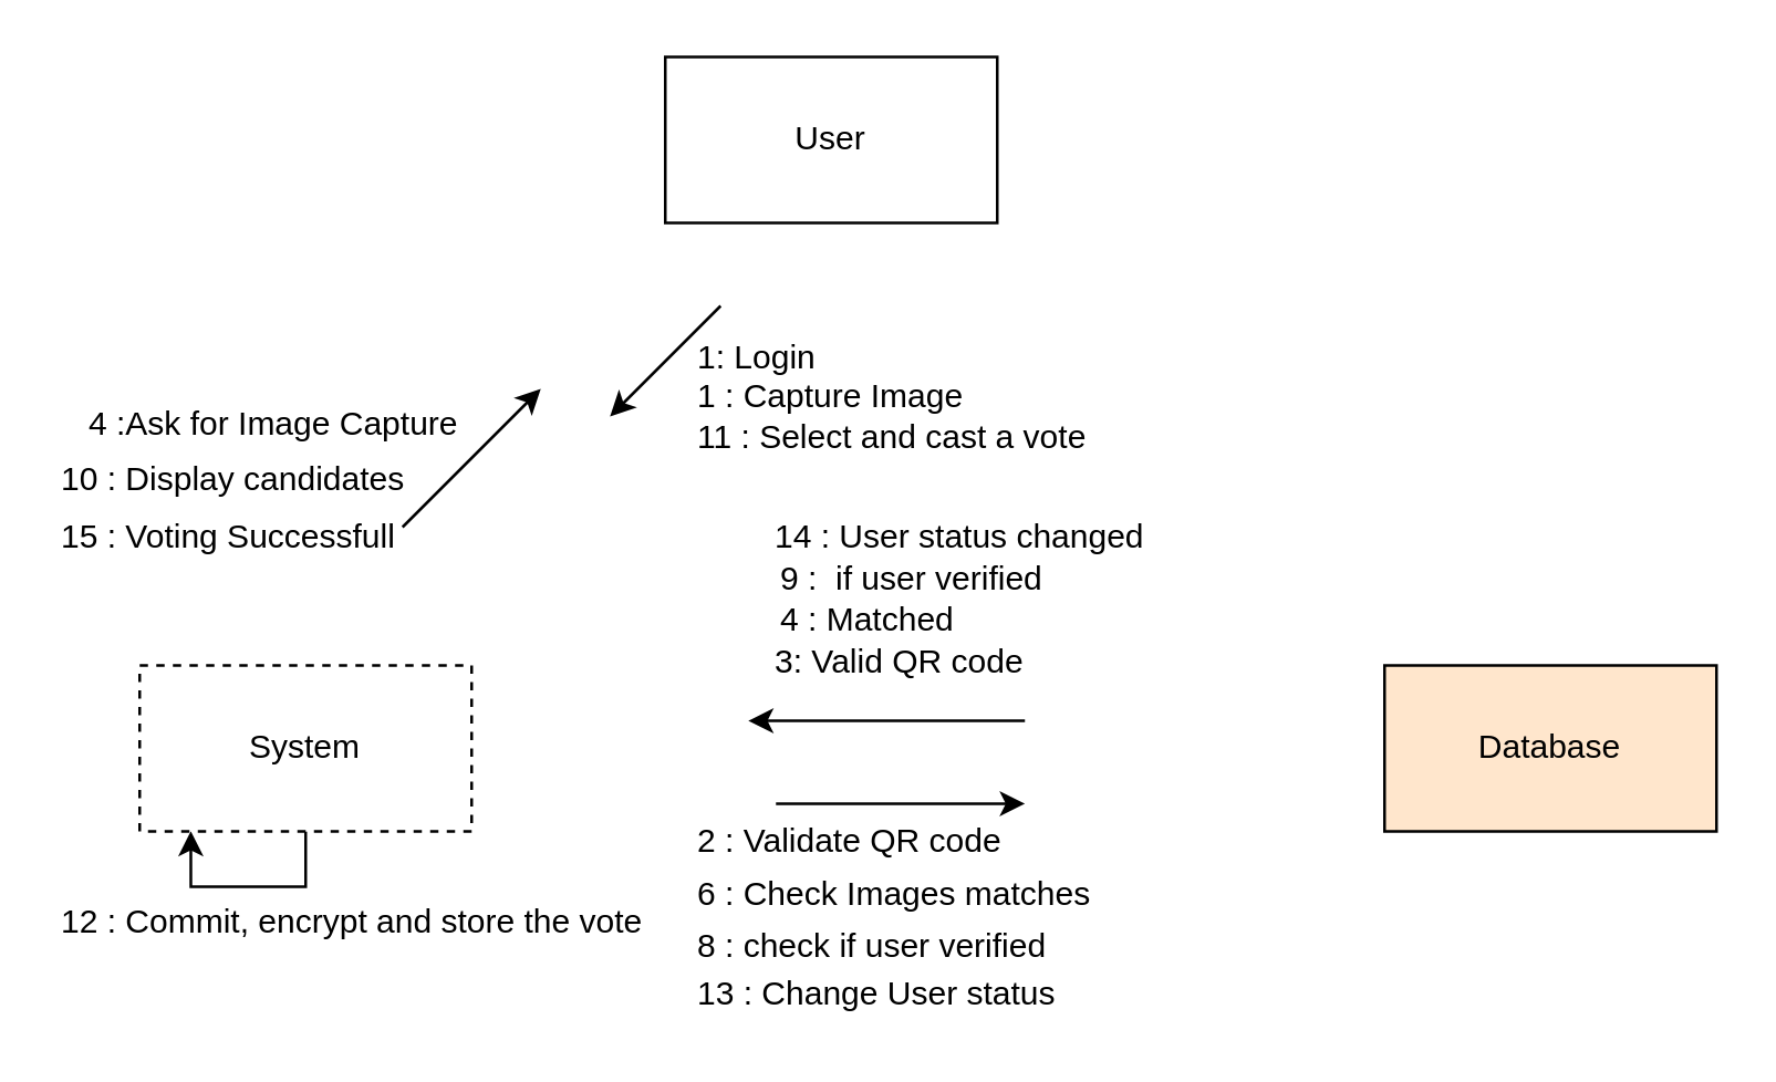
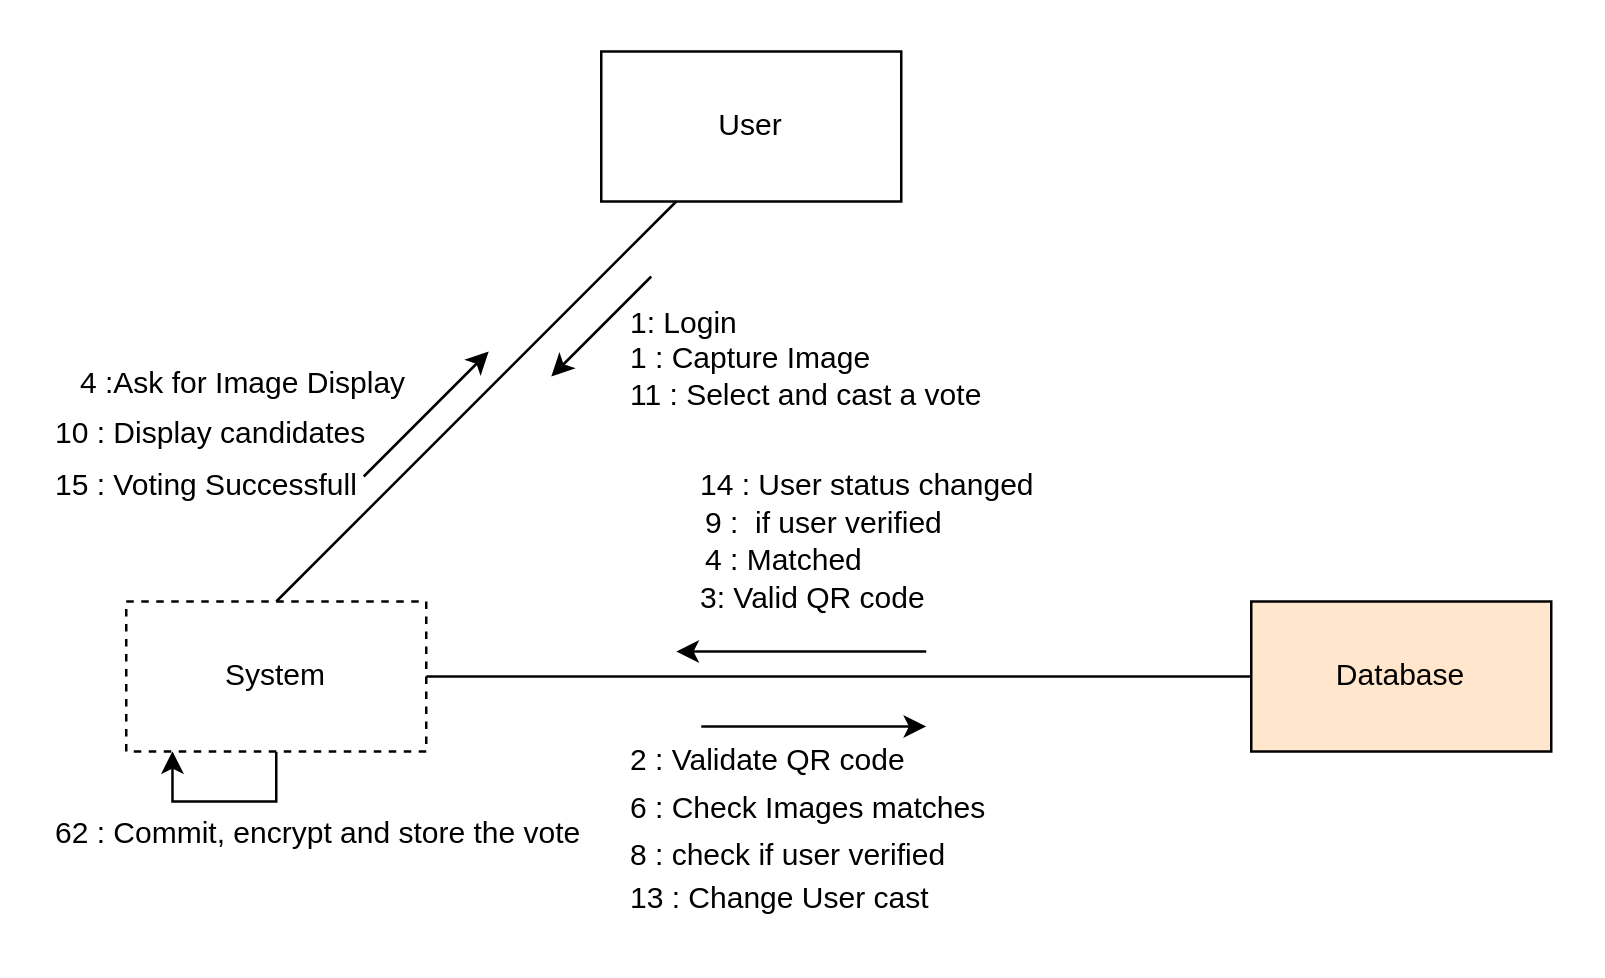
- <mxCell id="15" value="4 :Ask for Image Capture" style="text;html=1;" parent="1" vertex="1"><mxGeometry x="30" y="139" width="160" height="30" as="geometry" /></mxCell>
+ <mxCell id="15" value="4 :Ask for Image Display" style="text;html=1;" parent="1" vertex="1"><mxGeometry x="30" y="139" width="160" height="30" as="geometry" /></mxCell>
+ <mxCell id="6" value="" style="endArrow=none;html=1;entryX=0.25;entryY=1;entryDx=0;entryDy=0;exitX=0.5;exitY=0;exitDx=0;exitDy=0;" parent="1" source="5" target="2" edge="1"><mxGeometry width="50" height="50" relative="1" as="geometry"><mxPoint x="150" y="190" as="sourcePoint" /><mxPoint x="200" y="140" as="targetPoint" /></mxGeometry></mxCell>
+ <mxCell id="7" value="" style="endArrow=none;html=1;entryX=0;entryY=0.5;entryDx=0;entryDy=0;exitX=1;exitY=0.5;exitDx=0;exitDy=0;" parent="1" source="5" target="3" edge="1"><mxGeometry width="50" height="50" relative="1" as="geometry"><mxPoint x="210" y="310" as="sourcePoint" /><mxPoint x="260" y="260" as="targetPoint" /></mxGeometry></mxCell>
- <mxCell id="22" value="12 : Commit, encrypt and store the vote" style="text;html=1;" parent="1" vertex="1"><mxGeometry x="20" y="319" width="140" height="30" as="geometry" /></mxCell>
+ <mxCell id="22" value="62 : Commit, encrypt and store the vote" style="text;html=1;" parent="1" vertex="1"><mxGeometry x="20" y="319" width="140" height="30" as="geometry" /></mxCell>
- <mxCell id="23" value="13 : Change User status" style="text;html=1;resizable=0;points=[];autosize=1;align=left;verticalAlign=top;spacingTop=-4;" parent="1" vertex="1"><mxGeometry x="250" y="349" width="140" height="20" as="geometry" /></mxCell>
+ <mxCell id="23" value="13 : Change User cast" style="text;html=1;resizable=0;points=[];autosize=1;align=left;verticalAlign=top;spacingTop=-4;" parent="1" vertex="1"><mxGeometry x="250" y="349" width="140" height="20" as="geometry" /></mxCell>
